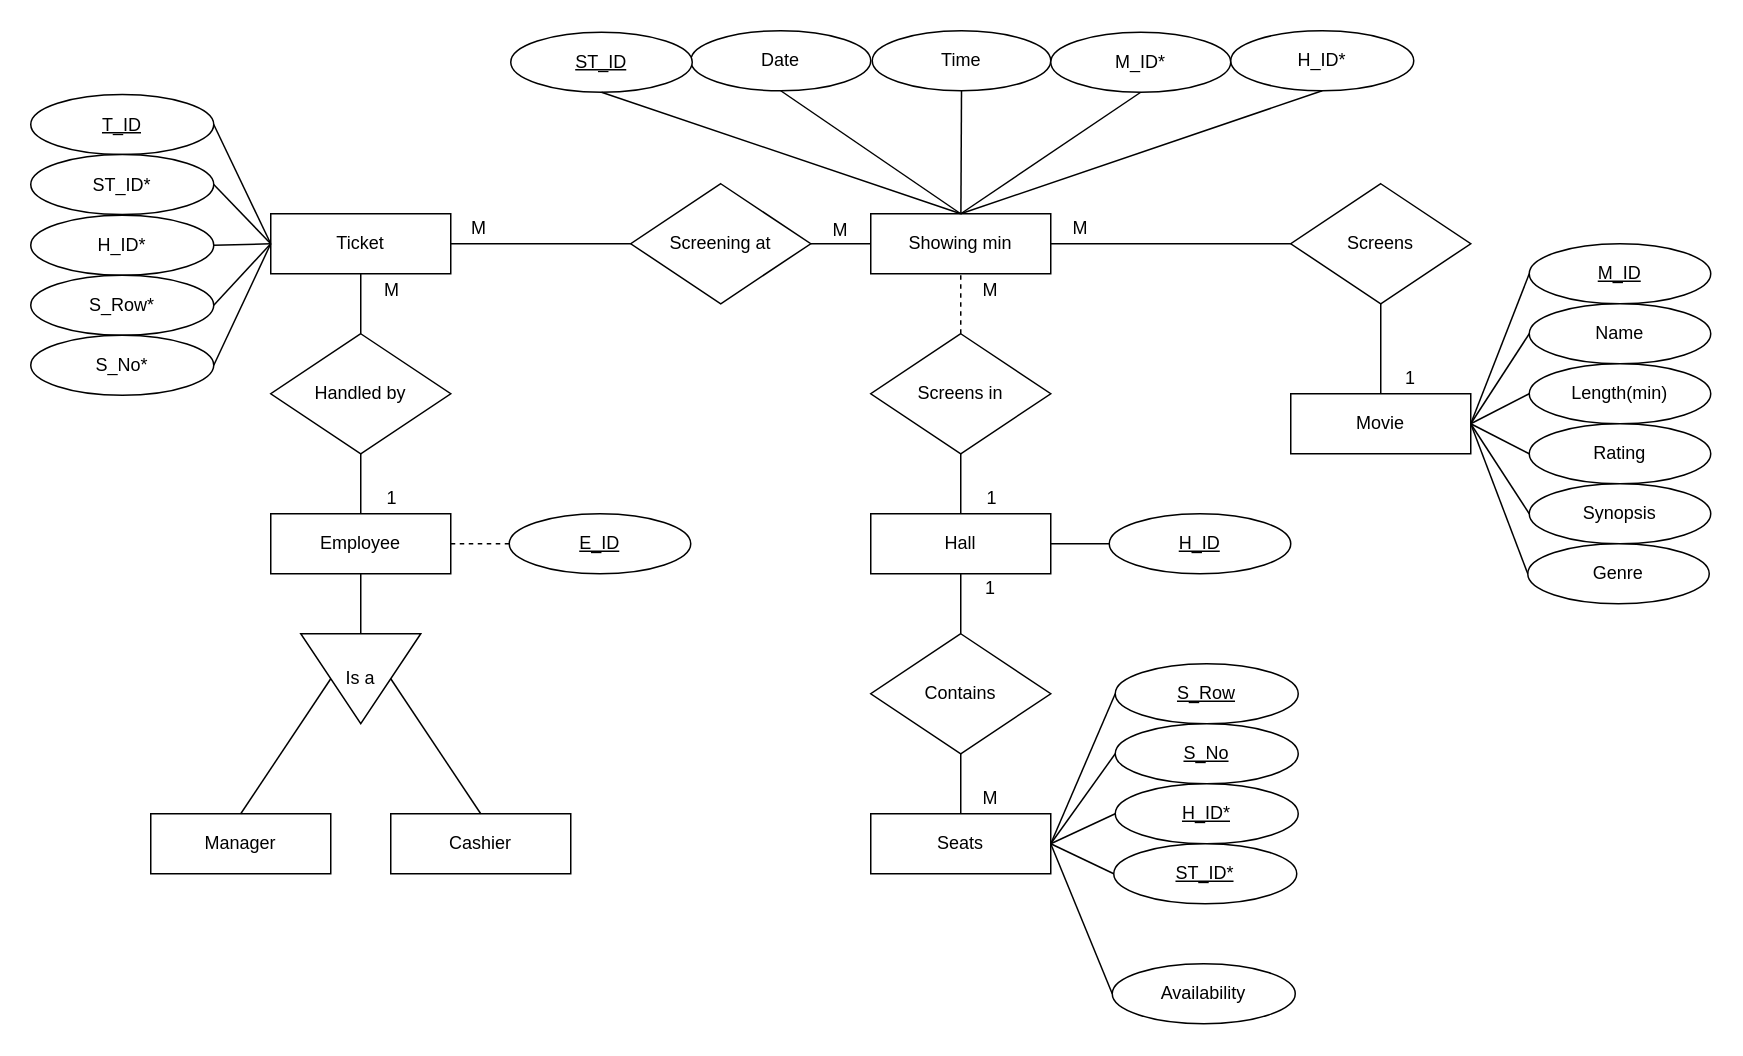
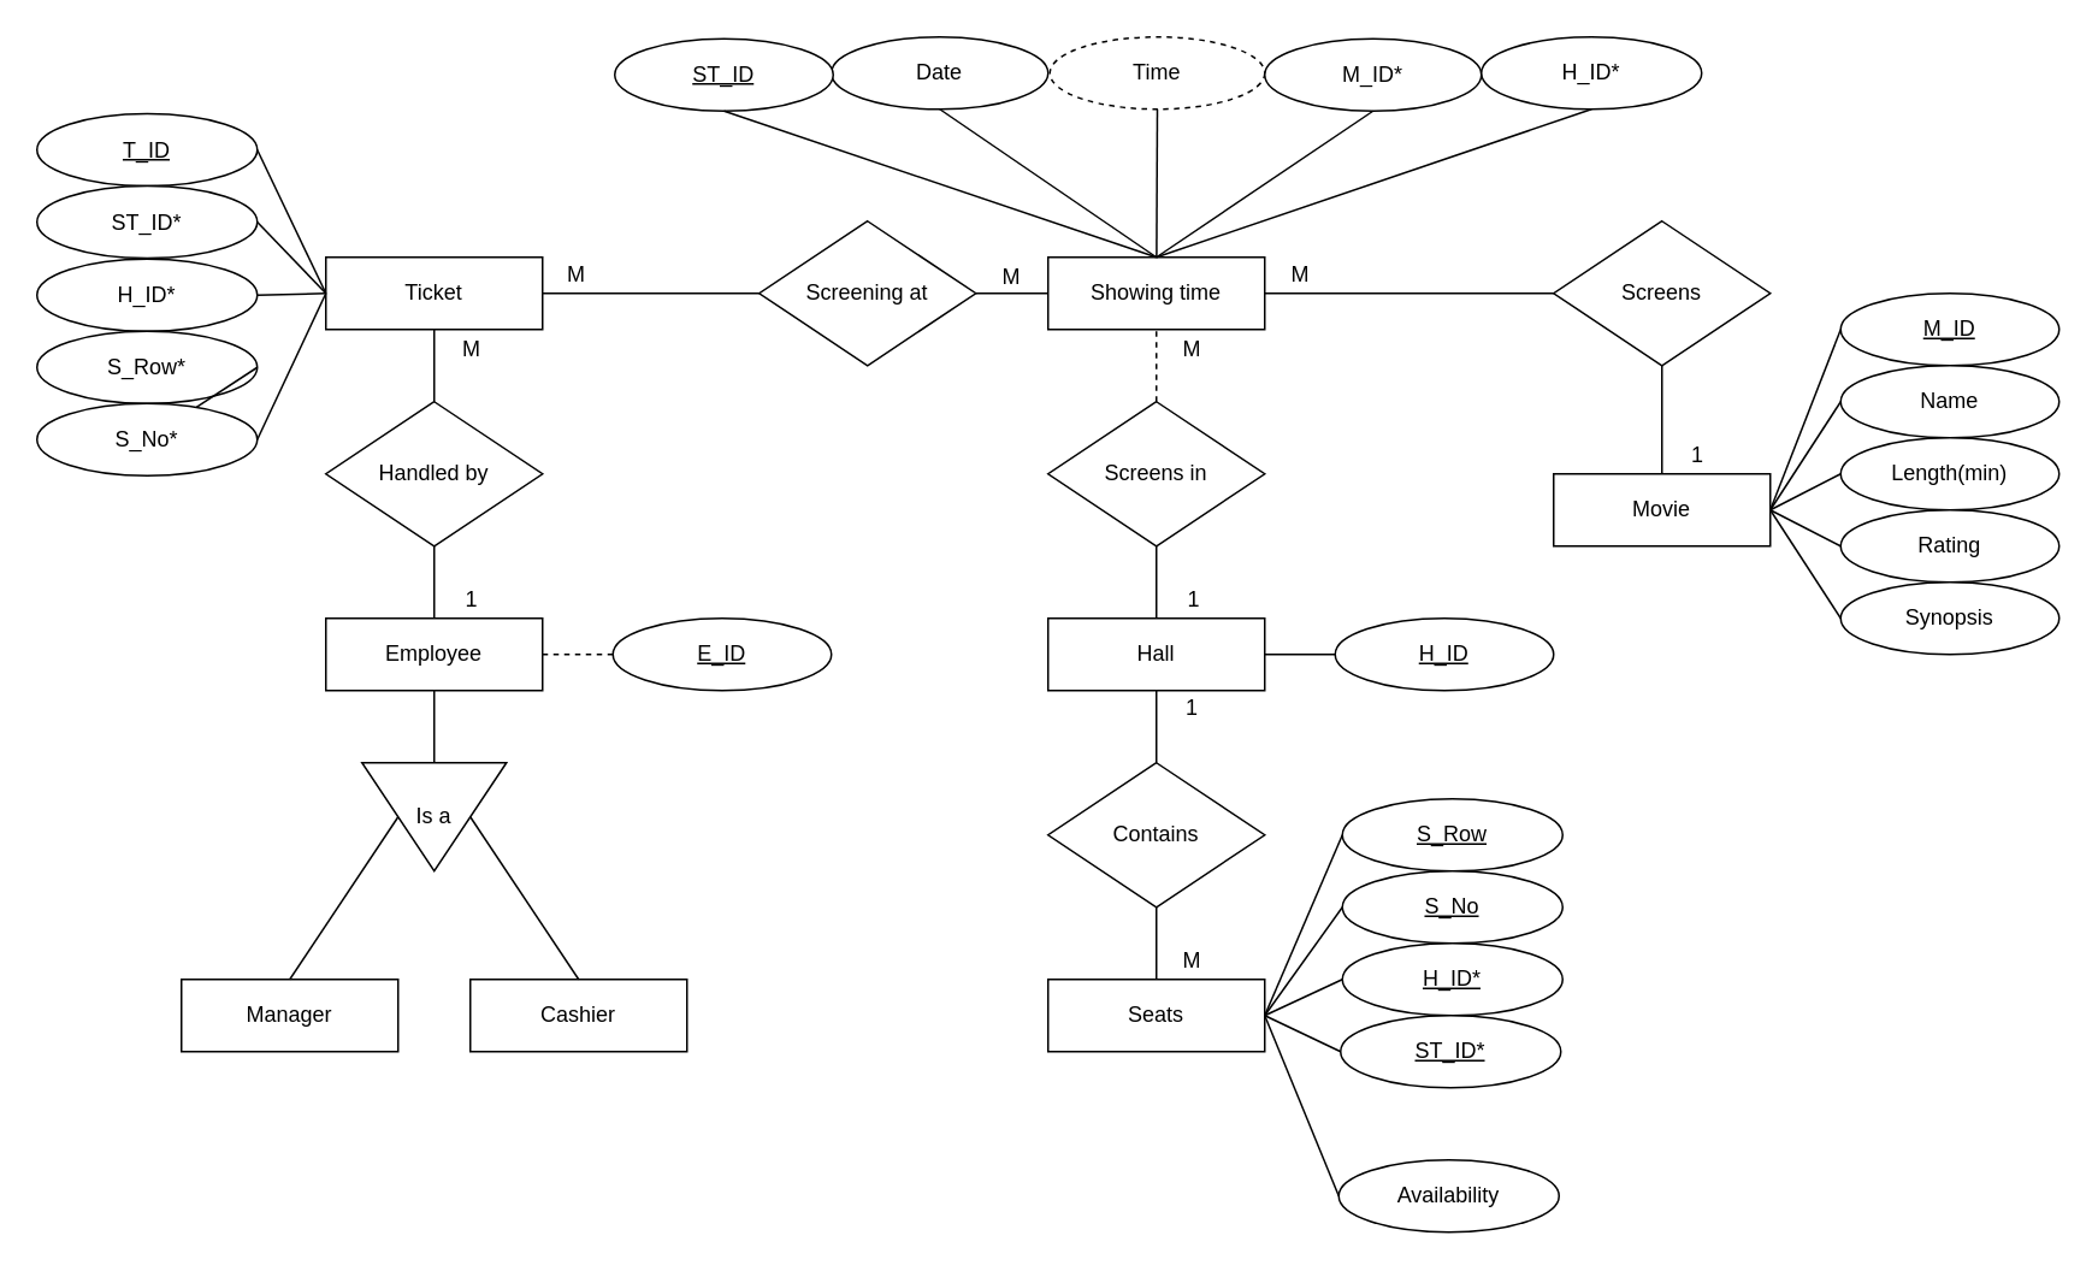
- <mxCell id="45" value="Time" style="ellipse;whiteSpace=wrap;html=1;" parent="1" vertex="1"><mxGeometry x="581" y="20" width="119" height="40" as="geometry" /></mxCell>
+ <mxCell id="45" value="Time" style="ellipse;whiteSpace=wrap;html=1;dashed=1;" parent="1" vertex="1"><mxGeometry x="581" y="20" width="119" height="40" as="geometry" /></mxCell>
- <mxCell id="10" value="Showing min" style="rounded=0;whiteSpace=wrap;html=1;" parent="1" vertex="1"><mxGeometry x="580" y="142" width="120" height="40" as="geometry" /></mxCell>
+ <mxCell id="10" value="Showing time" style="rounded=0;whiteSpace=wrap;html=1;" parent="1" vertex="1"><mxGeometry x="580" y="142" width="120" height="40" as="geometry" /></mxCell>
- <mxCell id="73" value="" style="endArrow=none;html=1;entryX=0;entryY=0.5;entryDx=0;entryDy=0;exitX=1;exitY=0.5;exitDx=0;exitDy=0;" parent="1" source="68" target="2" edge="1"><mxGeometry width="50" height="50" relative="1" as="geometry"><mxPoint x="370" y="312.5" as="sourcePoint" /><mxPoint x="420" y="262.5" as="targetPoint" /></mxGeometry></mxCell>
+ <mxCell id="73" value="" style="endArrow=none;html=1;exitX=1;exitY=0.5;exitDx=0;exitDy=0;" parent="1" source="68" target="69" edge="1"><mxGeometry width="50" height="50" relative="1" as="geometry"><mxPoint x="370" y="312.5" as="sourcePoint" /><mxPoint x="420" y="262.5" as="targetPoint" /></mxGeometry></mxCell>
- <mxCell id="41" value="" style="endArrow=none;html=1;entryX=1;entryY=0.5;entryDx=0;entryDy=0;exitX=0;exitY=0.5;exitDx=0;exitDy=0;" parent="1" source="35" target="12" edge="1"><mxGeometry width="50" height="50" relative="1" as="geometry"><mxPoint x="1030.235" y="341.824" as="sourcePoint" /><mxPoint x="1069.059" y="232.412" as="targetPoint" /></mxGeometry></mxCell>
- <mxCell id="35" value="Genre" style="ellipse;whiteSpace=wrap;html=1;" parent="1" vertex="1"><mxGeometry x="1018" y="362" width="121" height="40" as="geometry" /></mxCell>
